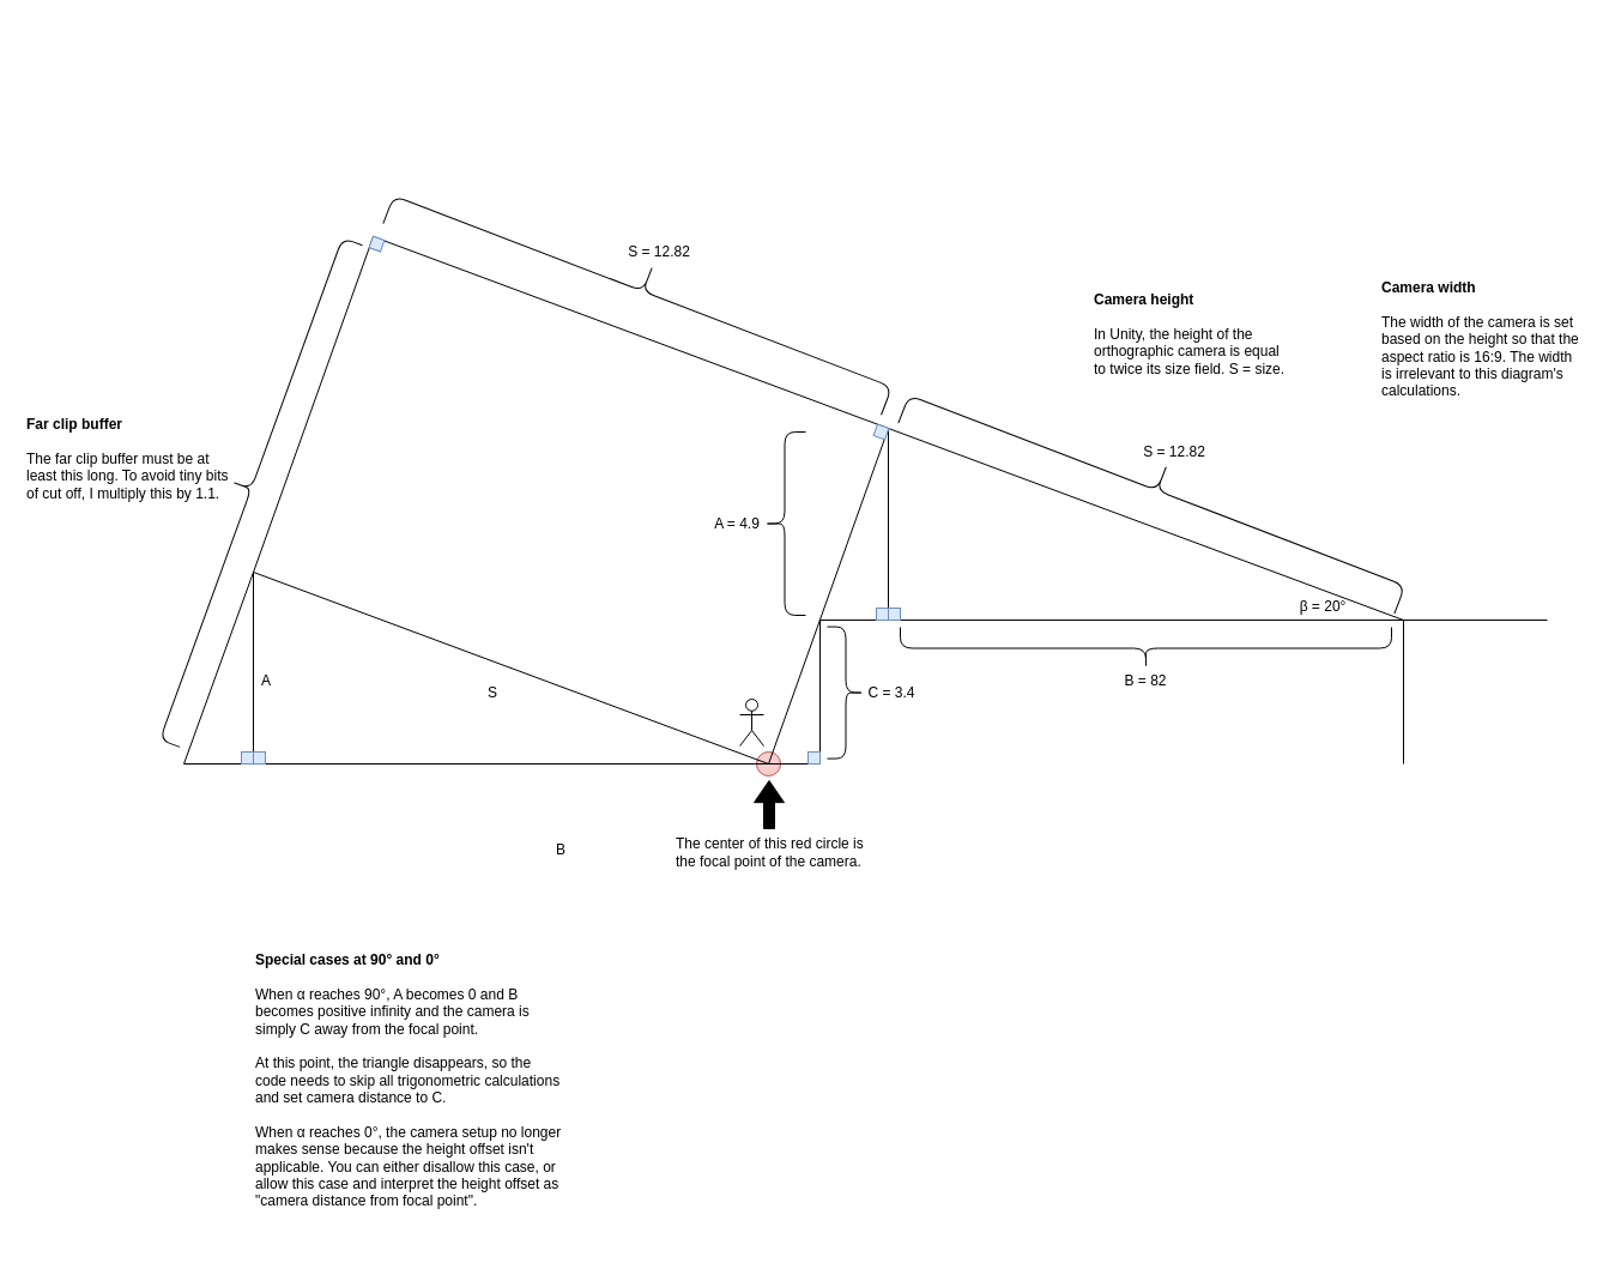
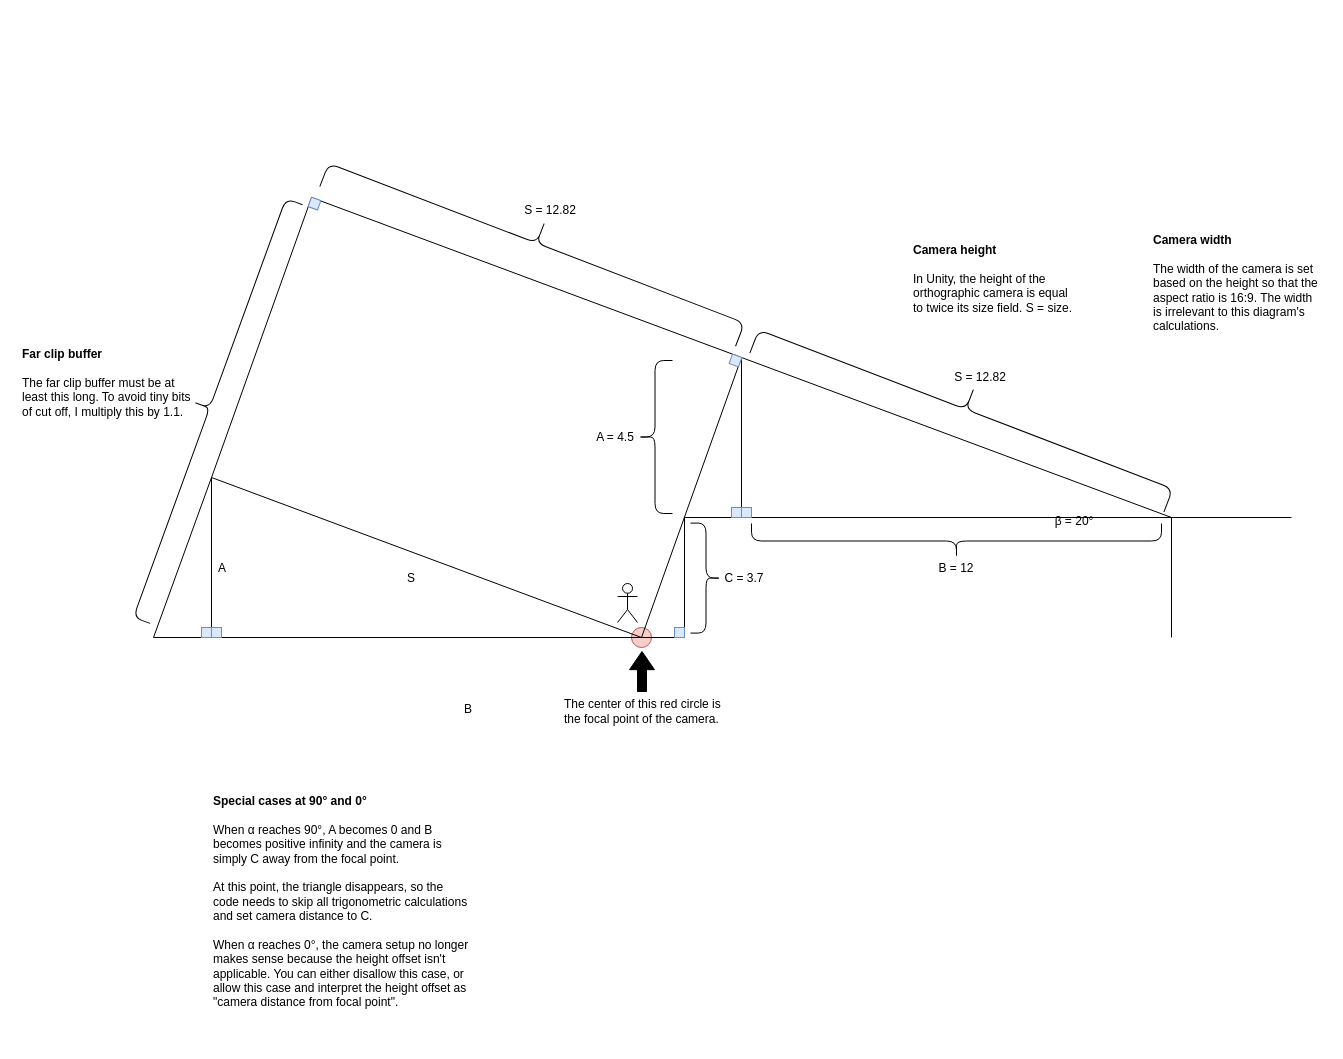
- <mxCell id="19" value="A = 4.9" style="text;html=1;align=center;verticalAlign=middle;whiteSpace=wrap;rounded=0;" parent="1" vertex="1"><mxGeometry x="590" y="424.5" width="50" height="25" as="geometry" /></mxCell>
+ <mxCell id="19" value="A = 4.5" style="text;html=1;align=center;verticalAlign=middle;whiteSpace=wrap;rounded=0;" parent="1" vertex="1"><mxGeometry x="590" y="424.5" width="50" height="25" as="geometry" /></mxCell>
- <mxCell id="20" value="β = 20°" style="text;html=1;align=center;verticalAlign=middle;whiteSpace=wrap;rounded=0;" parent="1" vertex="1"><mxGeometry x="1081" y="496" width="46" height="20" as="geometry" /></mxCell>
+ <mxCell id="20" value="β = 20°" style="text;html=1;align=center;verticalAlign=middle;whiteSpace=wrap;rounded=0;" parent="1" vertex="1"><mxGeometry x="1051" y="511" width="46" height="20" as="geometry" /></mxCell>
- <mxCell id="18" value="B = 82" style="text;html=1;align=center;verticalAlign=middle;whiteSpace=wrap;rounded=0;" parent="1" vertex="1"><mxGeometry x="926" y="553" width="60" height="30" as="geometry" /></mxCell>
+ <mxCell id="18" value="B = 12" style="text;html=1;align=center;verticalAlign=middle;whiteSpace=wrap;rounded=0;" parent="1" vertex="1"><mxGeometry x="926" y="553" width="60" height="30" as="geometry" /></mxCell>
- <mxCell id="22" value="C = 3.4" style="text;html=1;align=center;verticalAlign=middle;whiteSpace=wrap;rounded=0;" parent="1" vertex="1"><mxGeometry x="714" y="563" width="60" height="30" as="geometry" /></mxCell>
+ <mxCell id="22" value="C = 3.7" style="text;html=1;align=center;verticalAlign=middle;whiteSpace=wrap;rounded=0;" parent="1" vertex="1"><mxGeometry x="714" y="563" width="60" height="30" as="geometry" /></mxCell>
